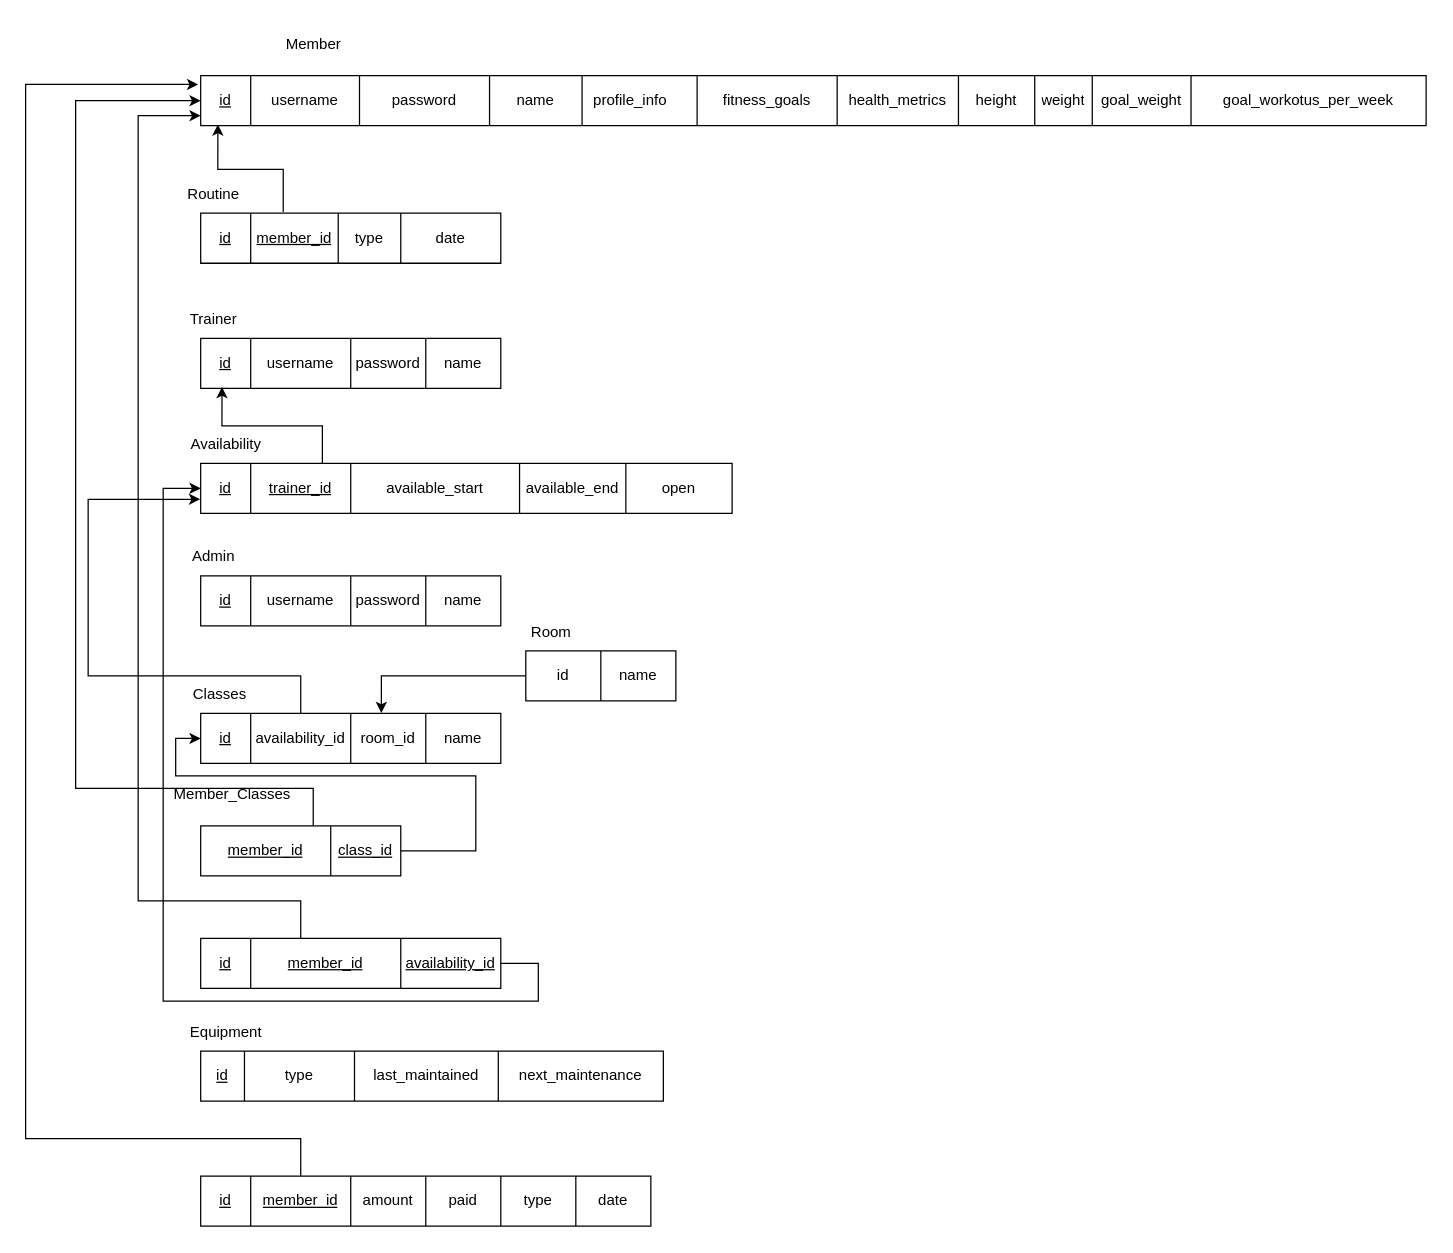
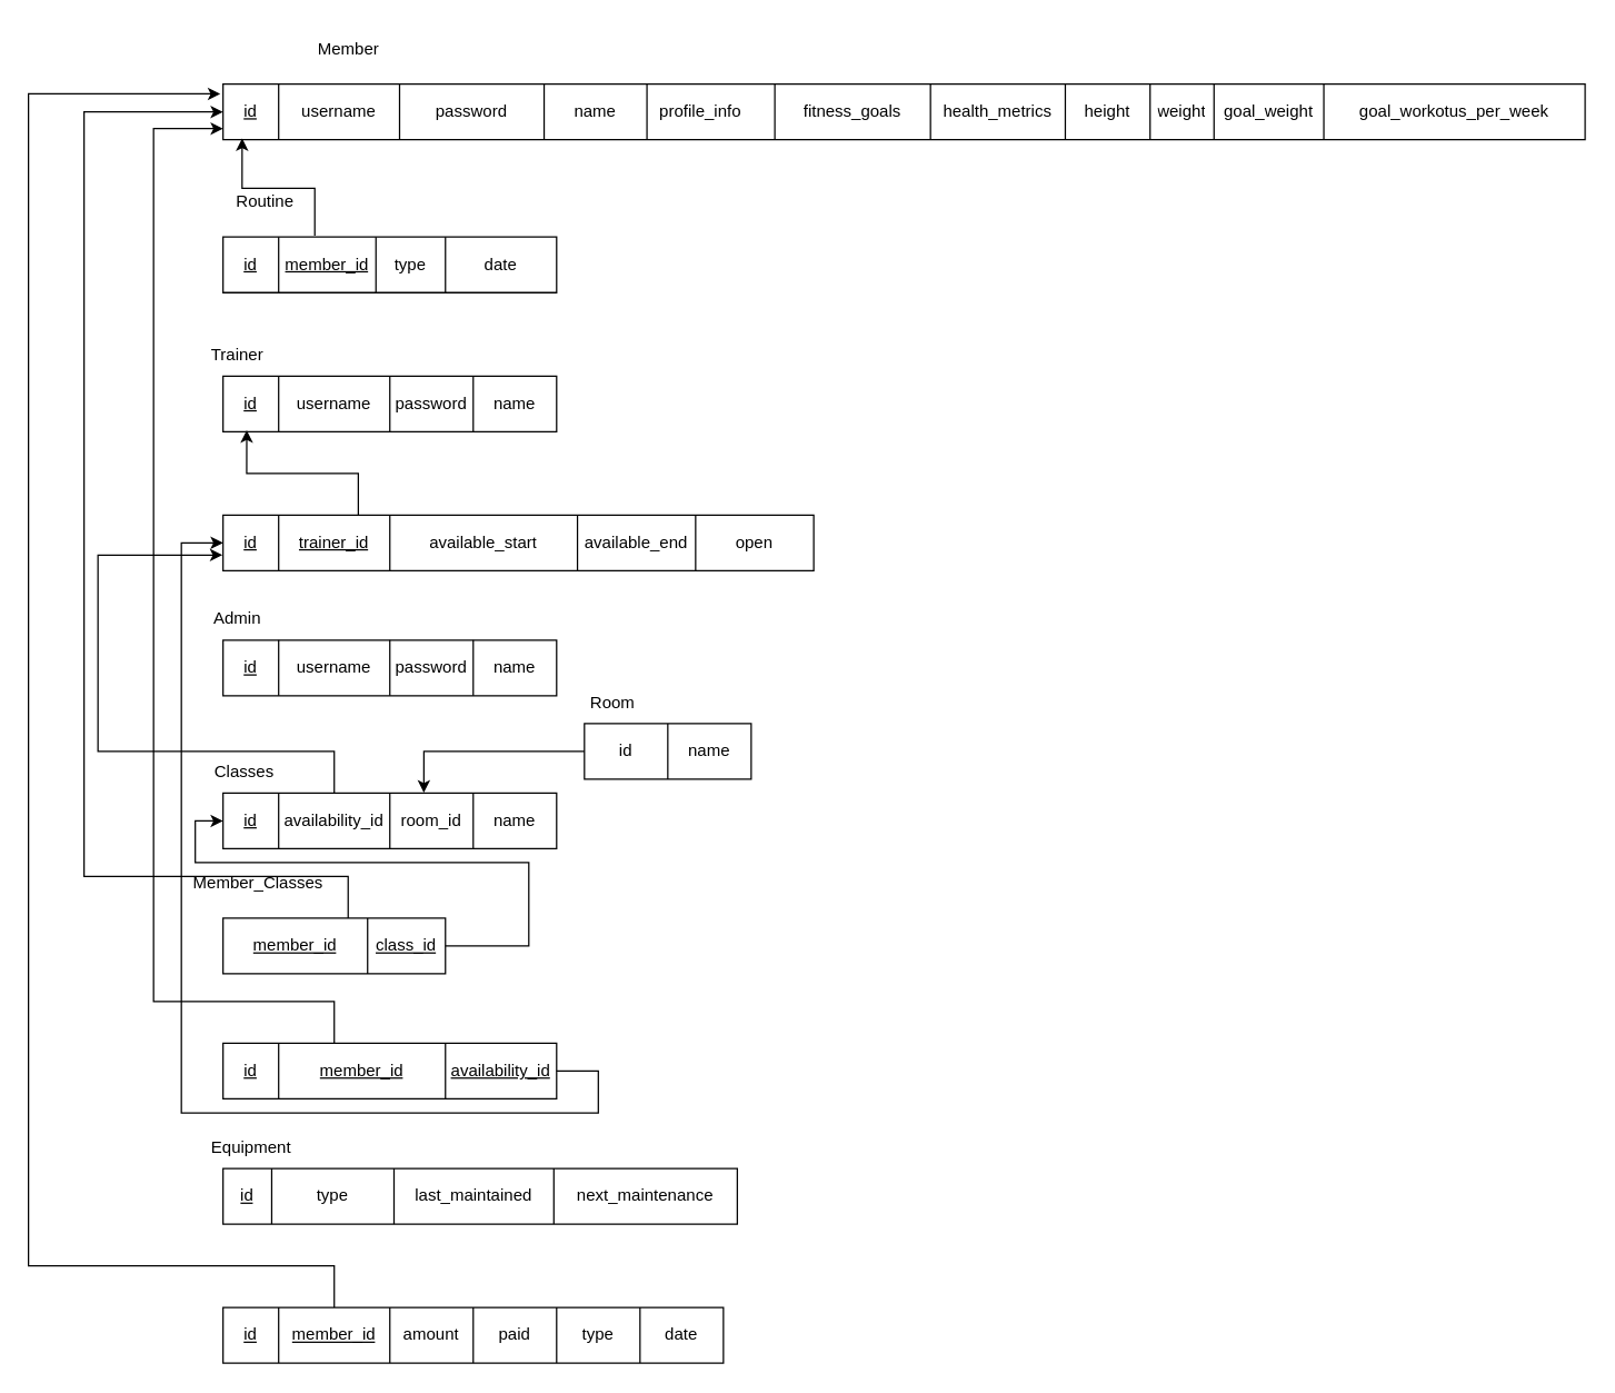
- <mxCell id="23" value="Routine" style="text;html=1;align=center;verticalAlign=middle;resizable=0;points=[];autosize=1;strokeColor=none;fillColor=none;" parent="1" vertex="1"><mxGeometry y="140" width="60" height="30" as="geometry" x="140" /></mxCell>
+ <mxCell id="23" value="Routine" style="text;html=1;align=center;verticalAlign=middle;resizable=0;points=[];autosize=1;strokeColor=none;fillColor=none;" parent="1" vertex="1"><mxGeometry x="160" y="130" width="60" height="30" as="geometry" /></mxCell>
- <mxCell id="39" value="Availability" style="text;html=1;align=center;verticalAlign=middle;resizable=0;points=[];autosize=1;strokeColor=none;fillColor=none;" parent="1" vertex="1"><mxGeometry y="340" width="80" height="30" as="geometry" x="140" /></mxCell>
